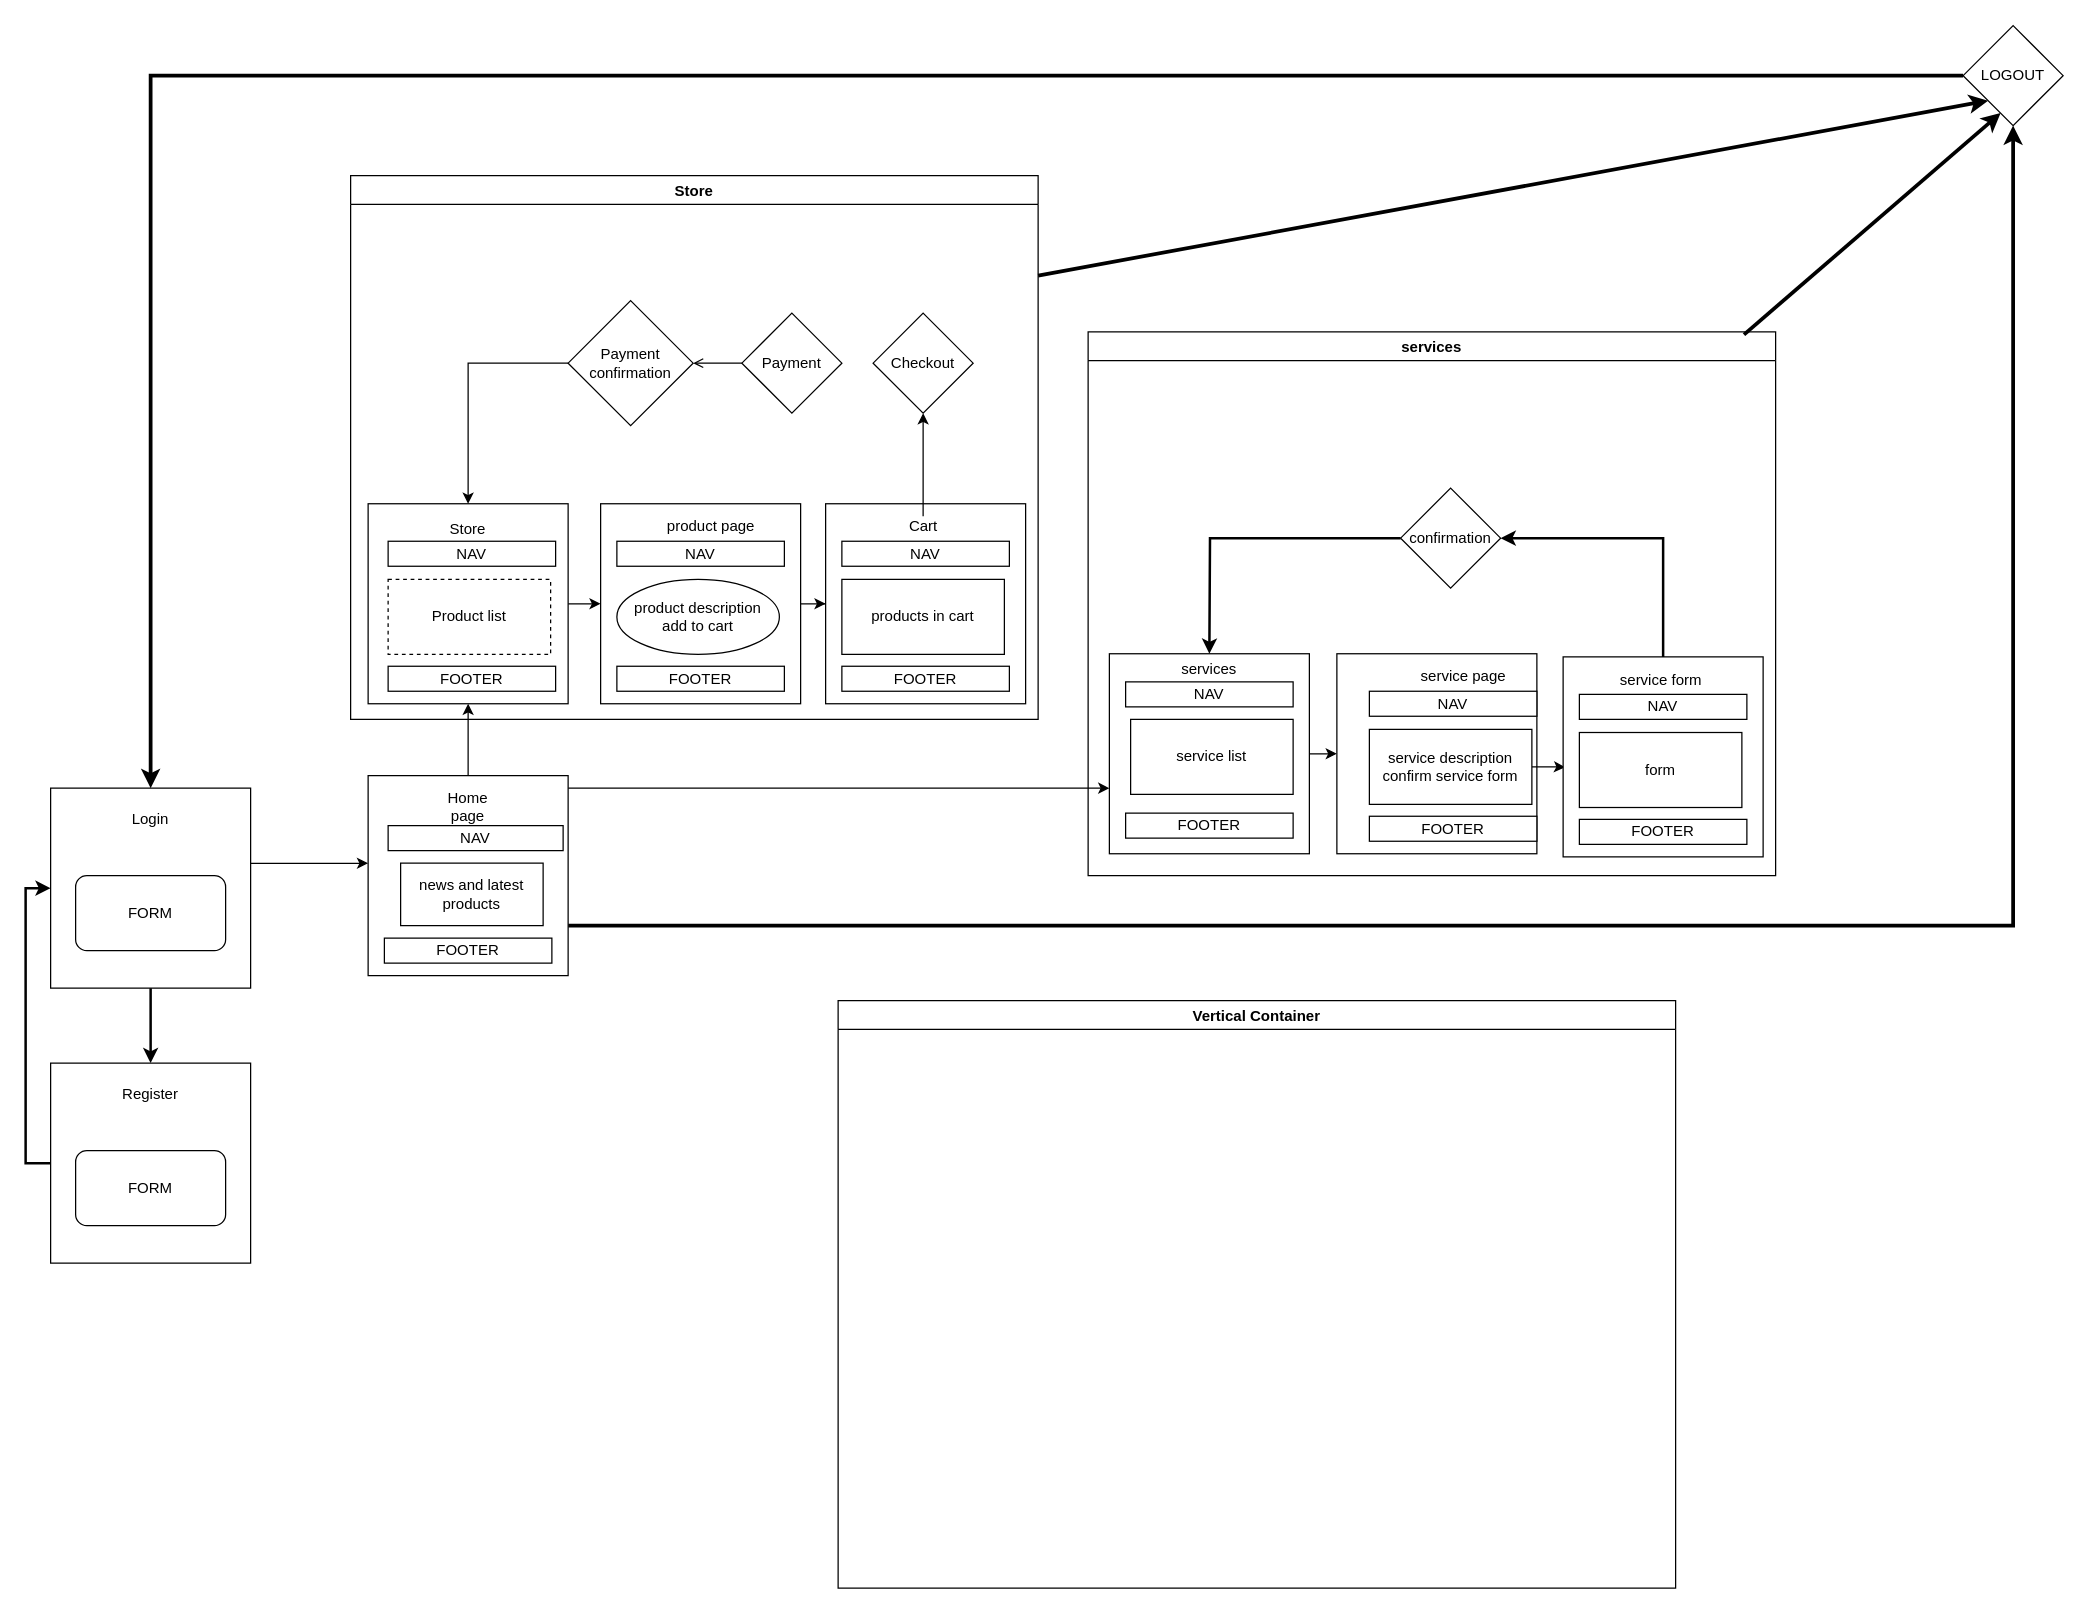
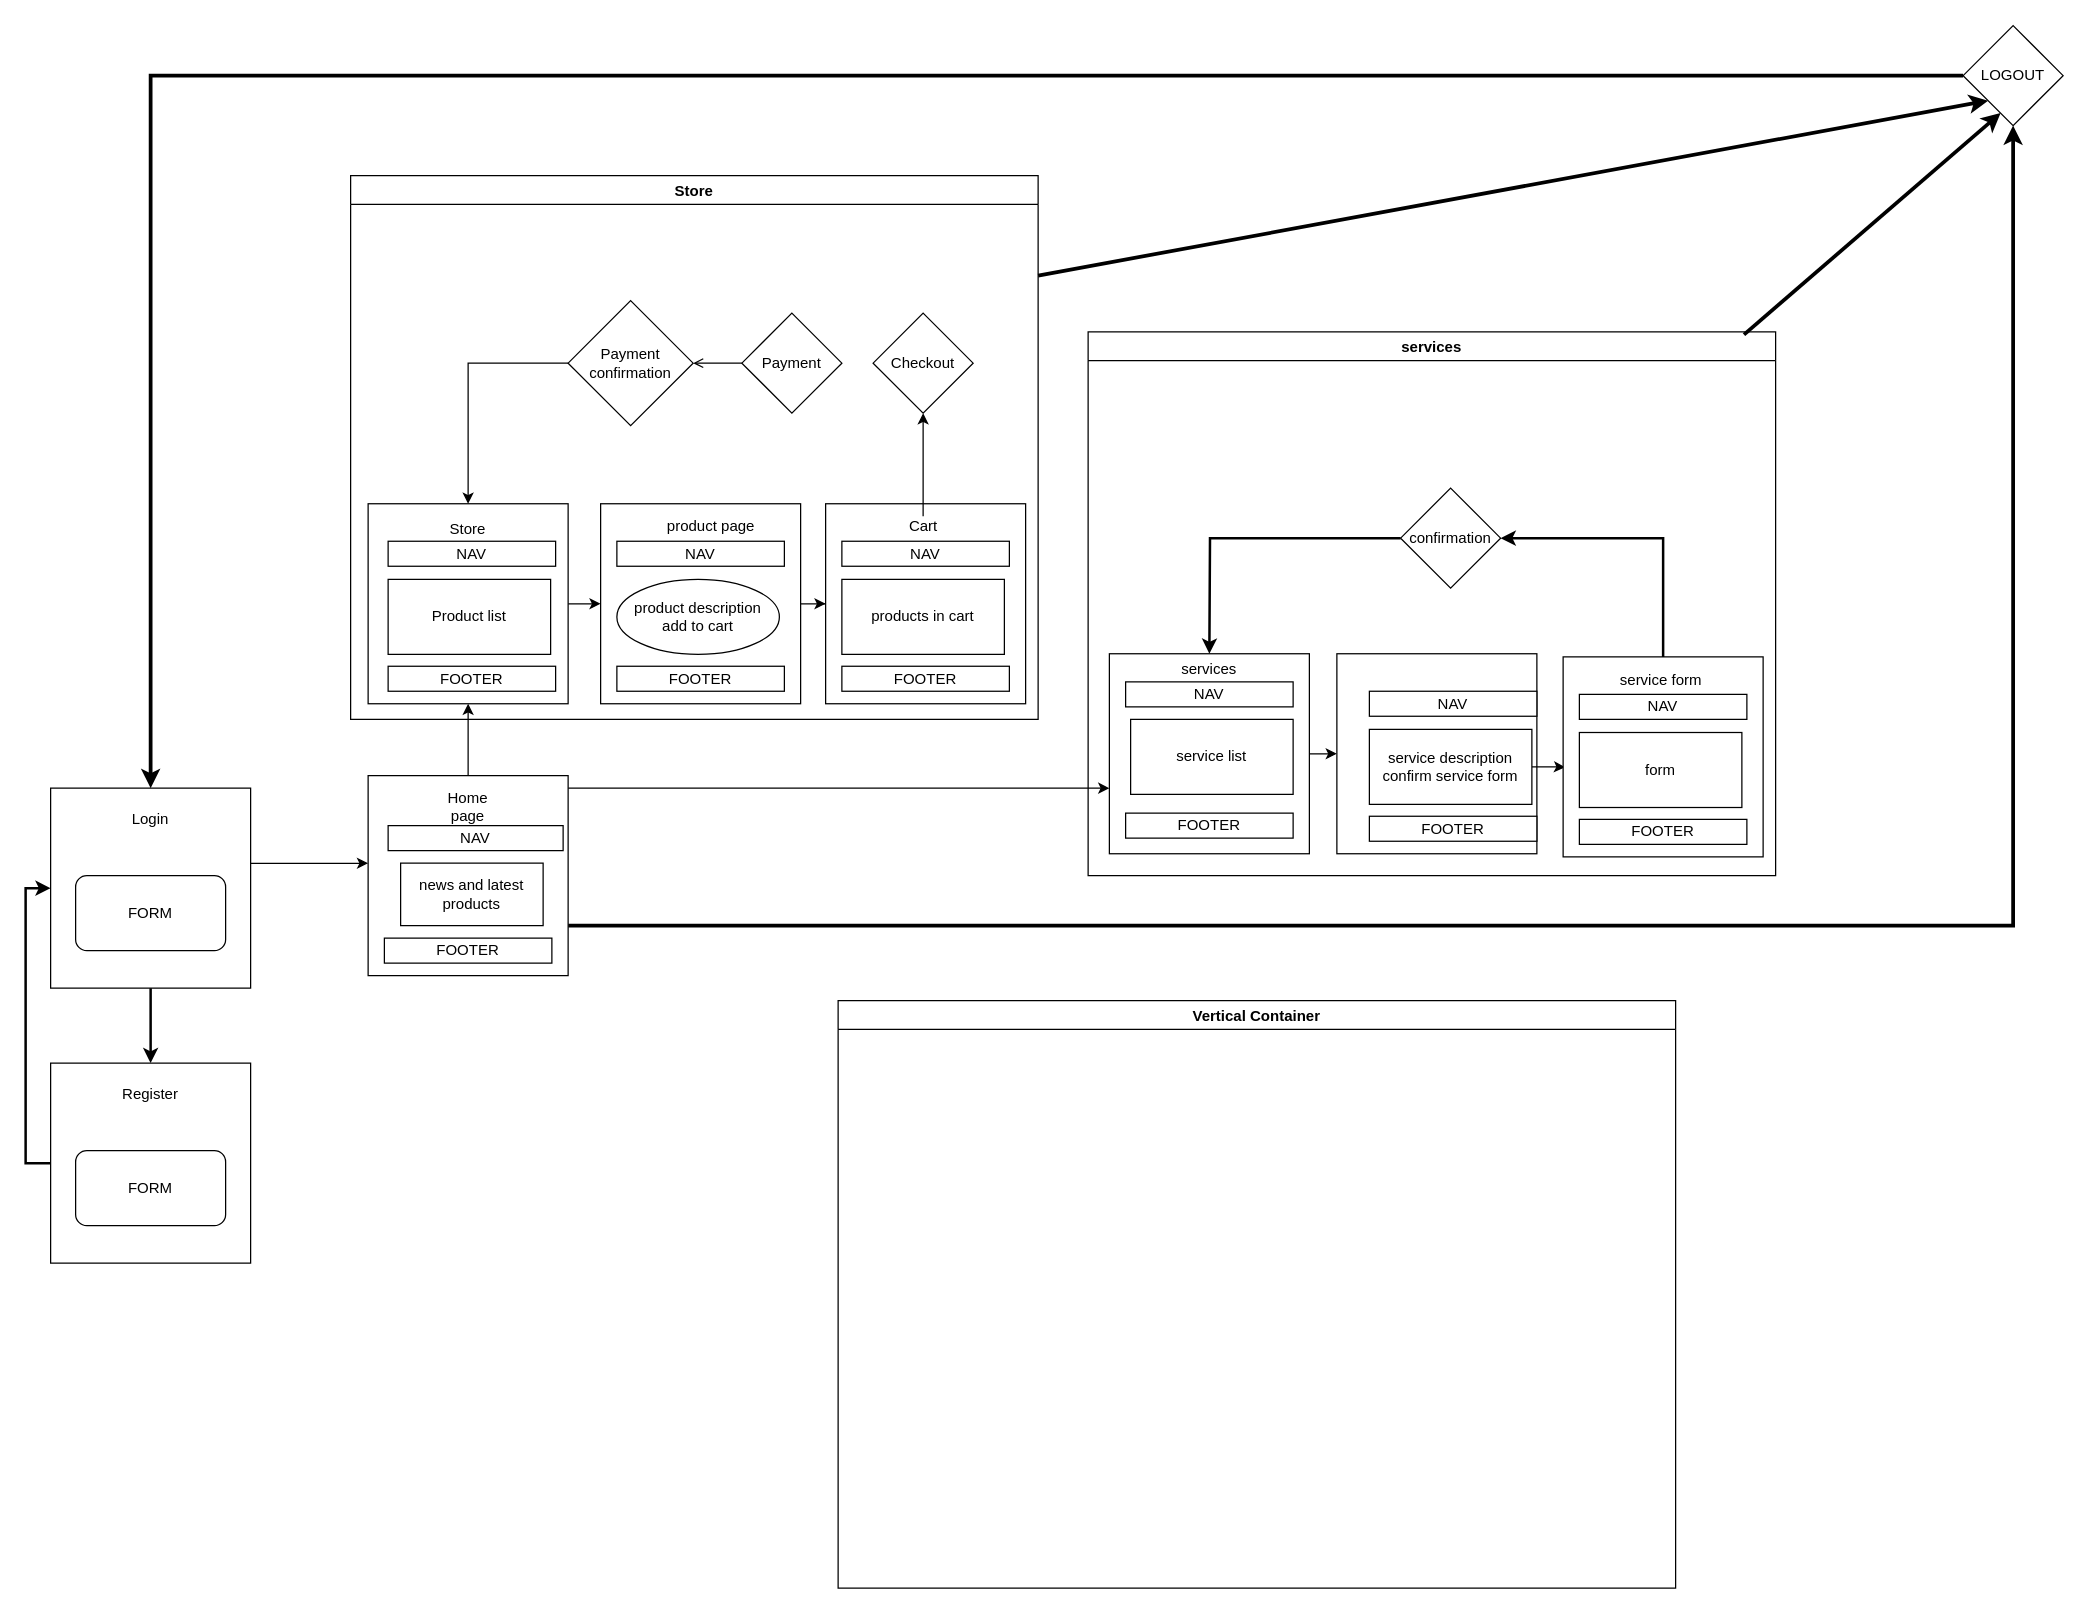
- <mxCell id="23" value="Product list" style="rounded=0;whiteSpace=wrap;html=1;dashed=1;" parent="15" vertex="1"><mxGeometry x="30" y="323" width="130" height="60" as="geometry" /></mxCell>
+ <mxCell id="23" value="Product list" style="rounded=0;whiteSpace=wrap;html=1;" parent="15" vertex="1"><mxGeometry x="30" y="323" width="130" height="60" as="geometry" /></mxCell>
- <mxCell id="48" value="service page" style="text;html=1;strokeColor=none;fillColor=none;align=center;verticalAlign=middle;whiteSpace=wrap;rounded=0;" parent="39" vertex="1"><mxGeometry x="259" y="267.5" width="83" height="17.5" as="geometry" /></mxCell>
